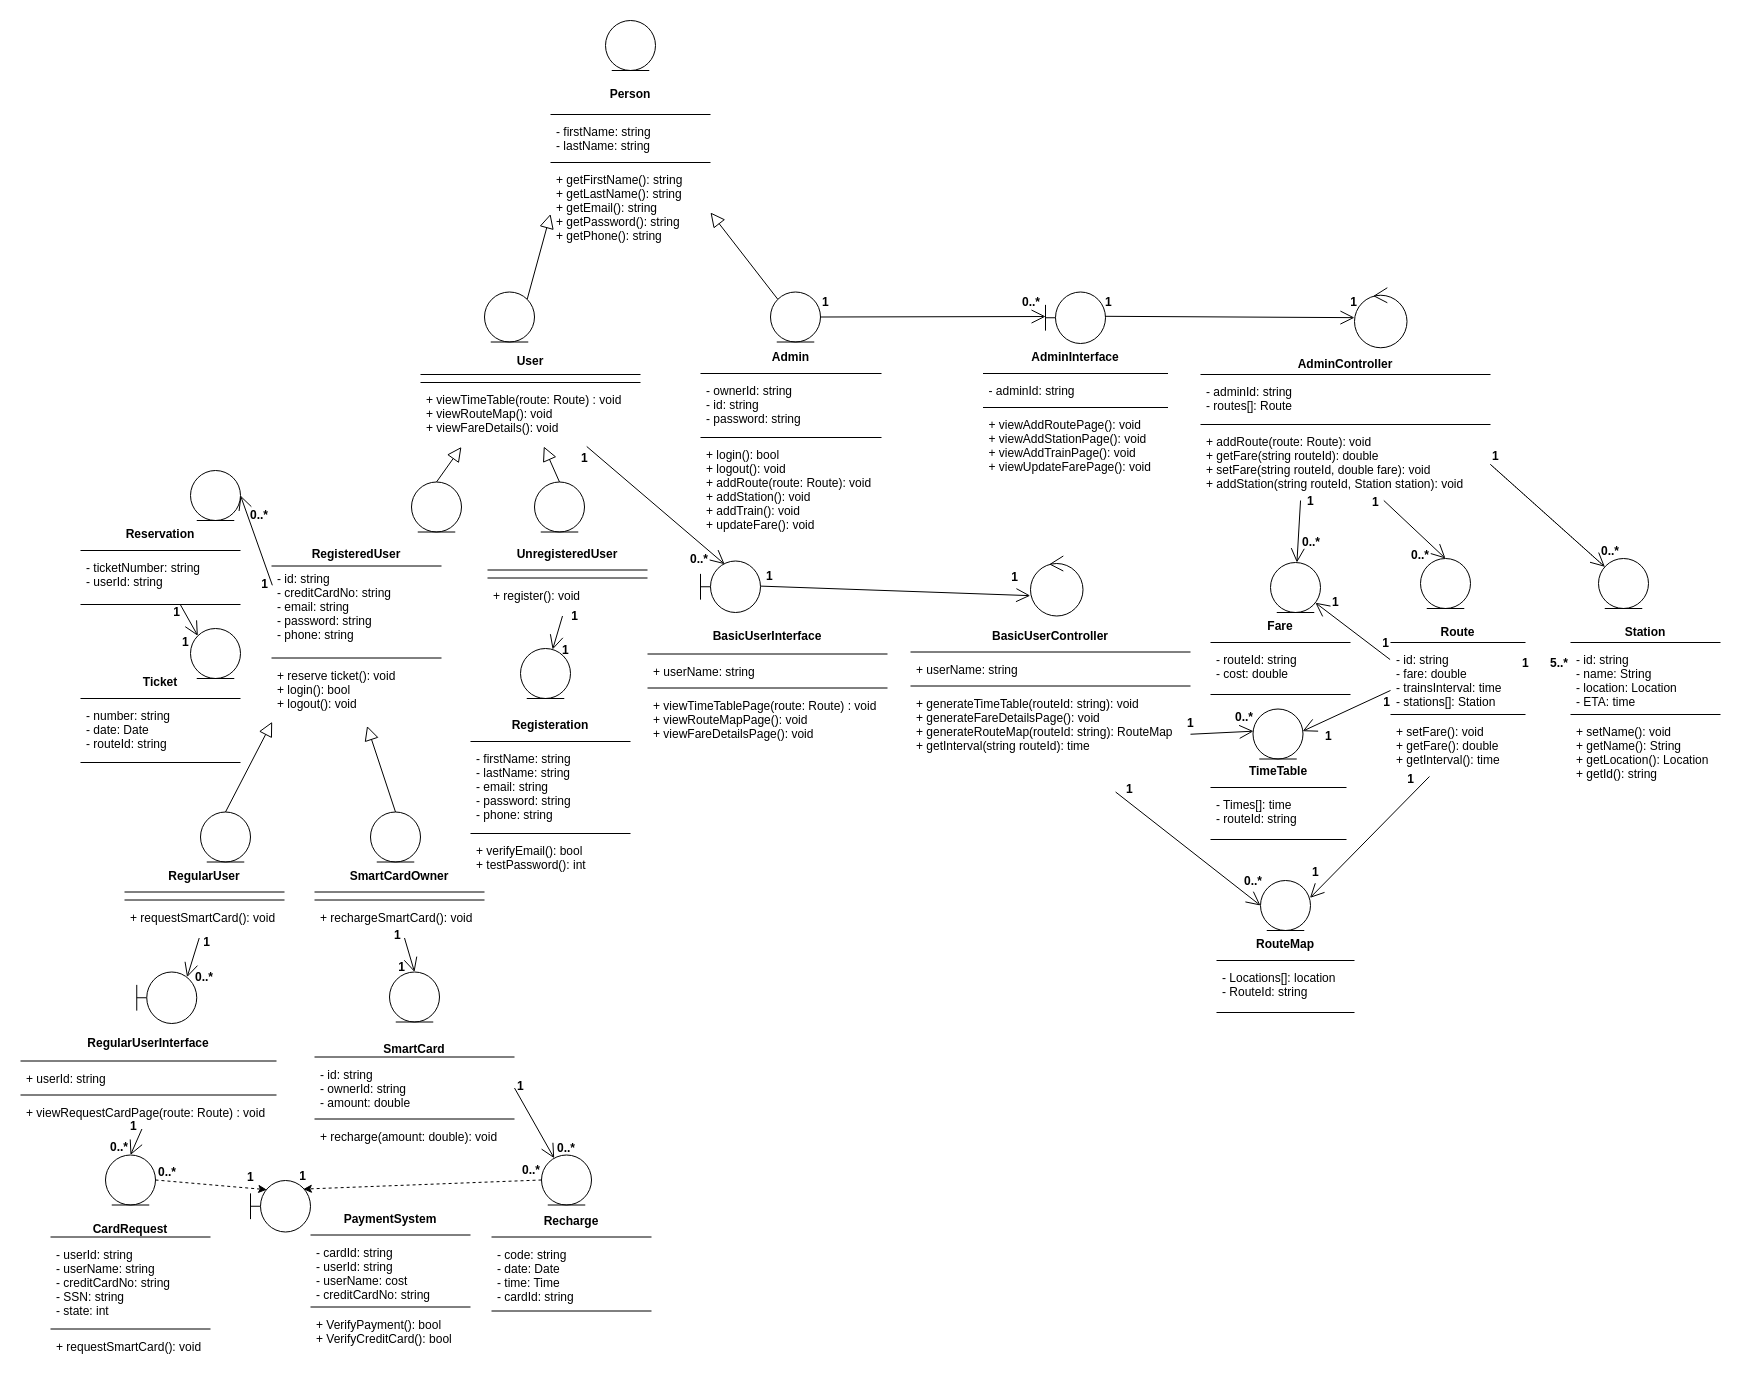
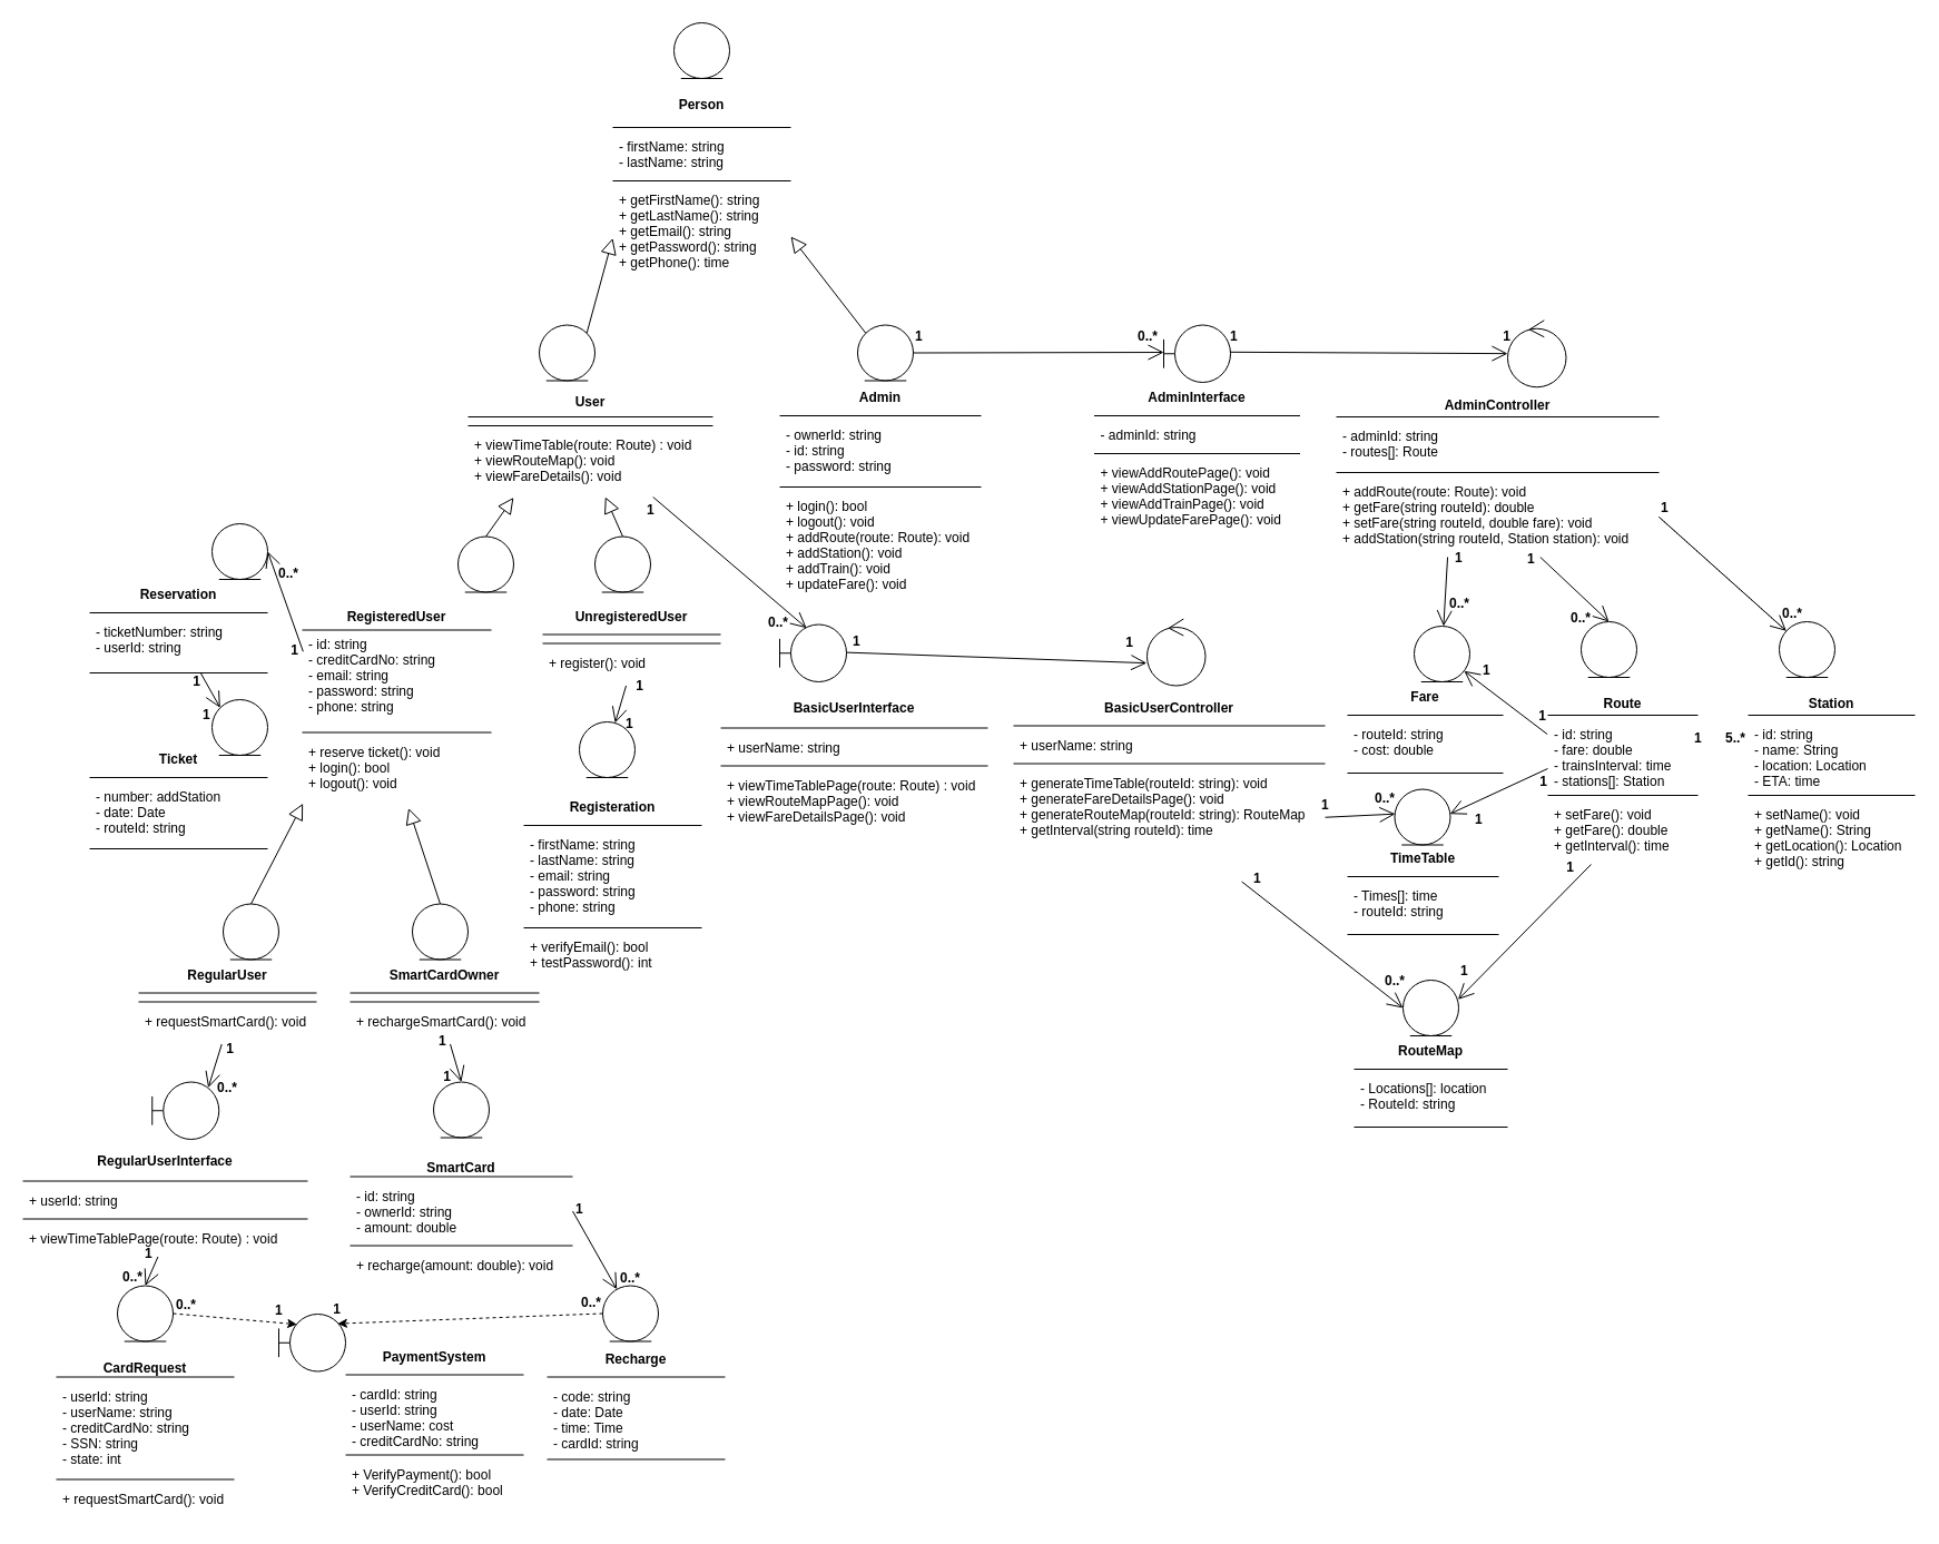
- <mxCell id="18" value="+ getFirstName(): string&#10;+ getLastName(): string&#10;+ getEmail(): string&#10;+ getPassword(): string&#10;+ getPhone(): string&#10;&#10;&#10;&#10;" style="text;strokeColor=none;fillColor=none;align=left;verticalAlign=top;spacingLeft=4;spacingRight=4;overflow=hidden;rotatable=0;points=[[0,0.5],[1,0.5]];portConstraint=eastwest;" parent="14" vertex="1"><mxGeometry y="86" width="160" height="92" as="geometry" /></mxCell>
+ <mxCell id="18" value="+ getFirstName(): string&#10;+ getLastName(): string&#10;+ getEmail(): string&#10;+ getPassword(): string&#10;+ getPhone(): time&#10;&#10;&#10;&#10;" style="text;strokeColor=none;fillColor=none;align=left;verticalAlign=top;spacingLeft=4;spacingRight=4;overflow=hidden;rotatable=0;points=[[0,0.5],[1,0.5]];portConstraint=eastwest;" parent="14" vertex="1"><mxGeometry y="86" width="160" height="92" as="geometry" /></mxCell>
- <mxCell id="147" value="- number: string&#10;- date: Date&#10;- routeId: string&#10;&#10;" style="text;strokeColor=none;fillColor=none;align=left;verticalAlign=top;spacingLeft=4;spacingRight=4;overflow=hidden;rotatable=0;points=[[0,0.5],[1,0.5]];portConstraint=eastwest;" parent="145" vertex="1"><mxGeometry y="34" width="160" height="56" as="geometry" /></mxCell>
+ <mxCell id="147" value="- number: addStation&#10;- date: Date&#10;- routeId: string&#10;&#10;" style="text;strokeColor=none;fillColor=none;align=left;verticalAlign=top;spacingLeft=4;spacingRight=4;overflow=hidden;rotatable=0;points=[[0,0.5],[1,0.5]];portConstraint=eastwest;" parent="145" vertex="1"><mxGeometry y="34" width="160" height="56" as="geometry" /></mxCell>
- <mxCell id="139" value="+ viewRequestCardPage(route: Route) : void&#10;&#10;&#10;&#10;" style="text;strokeColor=none;fillColor=none;align=left;verticalAlign=top;spacingLeft=4;spacingRight=4;overflow=hidden;rotatable=0;points=[[0,0.5],[1,0.5]];portConstraint=eastwest;" parent="135" vertex="1"><mxGeometry y="70" width="256" height="30" as="geometry" /></mxCell>
+ <mxCell id="139" value="+ viewTimeTablePage(route: Route) : void&#10;&#10;&#10;&#10;" style="text;strokeColor=none;fillColor=none;align=left;verticalAlign=top;spacingLeft=4;spacingRight=4;overflow=hidden;rotatable=0;points=[[0,0.5],[1,0.5]];portConstraint=eastwest;" parent="135" vertex="1"><mxGeometry y="70" width="256" height="30" as="geometry" /></mxCell>
